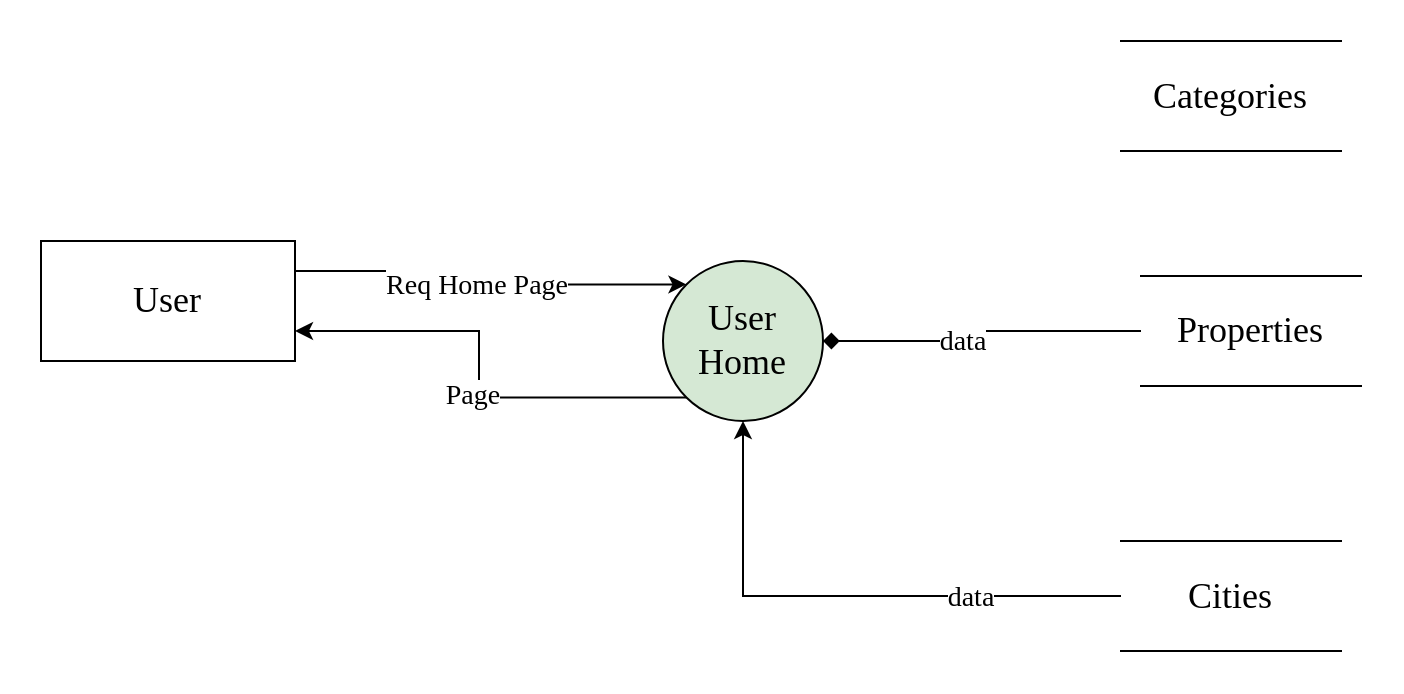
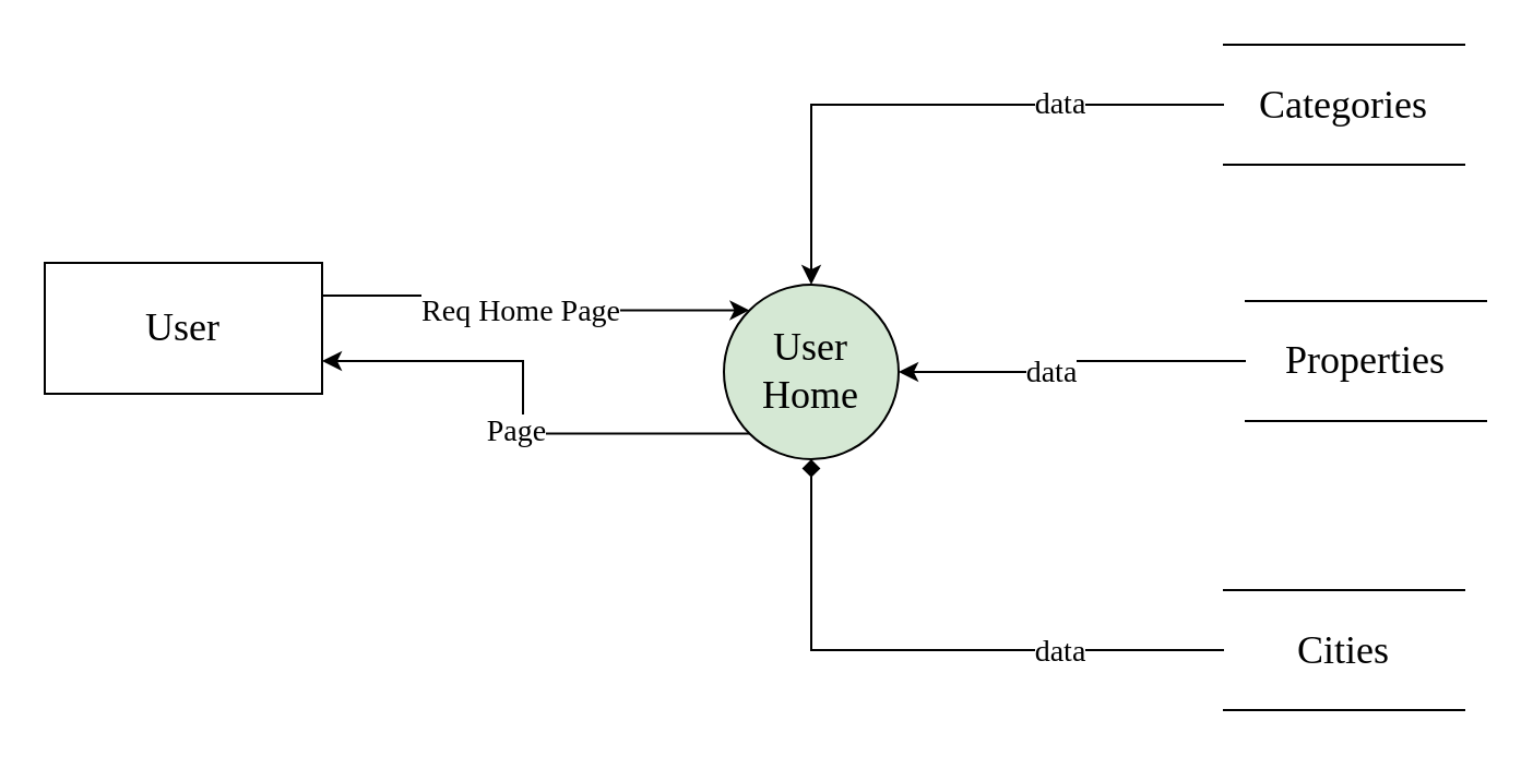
+ <mxCell id="13" style="edgeStyle=orthogonalEdgeStyle;rounded=0;orthogonalLoop=1;jettySize=auto;html=1;entryX=0.5;entryY=0;entryDx=0;entryDy=0;fontSize=18;fontFamily=Times New Roman;" parent="1" source="15" target="7" edge="1"><mxGeometry relative="1" as="geometry" /></mxCell>
+ <mxCell id="14" value="&lt;font style=&quot;font-size: 14px&quot;&gt;data&lt;/font&gt;" style="edgeLabel;html=1;align=center;verticalAlign=middle;resizable=0;points=[];fontSize=18;fontFamily=Times New Roman;" parent="13" connectable="0" vertex="1"><mxGeometry x="-0.44" y="-2" relative="1" as="geometry"><mxPoint as="offset" /></mxGeometry></mxCell>
- <mxCell id="8" style="edgeStyle=orthogonalEdgeStyle;rounded=0;orthogonalLoop=1;jettySize=auto;html=1;exitX=0;exitY=0.5;exitDx=0;exitDy=0;entryX=1;entryY=0.5;entryDx=0;entryDy=0;fontSize=17;elbow=vertical;fontFamily=Times New Roman;endArrow=diamond;" parent="1" source="10" target="7" edge="1"><mxGeometry relative="1" as="geometry" /></mxCell>
+ <mxCell id="8" style="edgeStyle=orthogonalEdgeStyle;rounded=0;orthogonalLoop=1;jettySize=auto;html=1;exitX=0;exitY=0.5;exitDx=0;exitDy=0;entryX=1;entryY=0.5;entryDx=0;entryDy=0;fontSize=17;elbow=vertical;fontFamily=Times New Roman;" parent="1" source="10" target="7" edge="1"><mxGeometry relative="1" as="geometry" /></mxCell>
- <mxCell id="16" style="edgeStyle=orthogonalEdgeStyle;rounded=0;orthogonalLoop=1;jettySize=auto;html=1;entryX=0.5;entryY=1;entryDx=0;entryDy=0;fontSize=18;fontFamily=Times New Roman;" parent="1" source="18" target="7" edge="1"><mxGeometry relative="1" as="geometry" /></mxCell>
+ <mxCell id="16" style="edgeStyle=orthogonalEdgeStyle;rounded=0;orthogonalLoop=1;jettySize=auto;html=1;entryX=0.5;entryY=1;entryDx=0;entryDy=0;fontSize=18;fontFamily=Times New Roman;endArrow=diamond;" parent="1" source="18" target="7" edge="1"><mxGeometry relative="1" as="geometry" /></mxCell>
